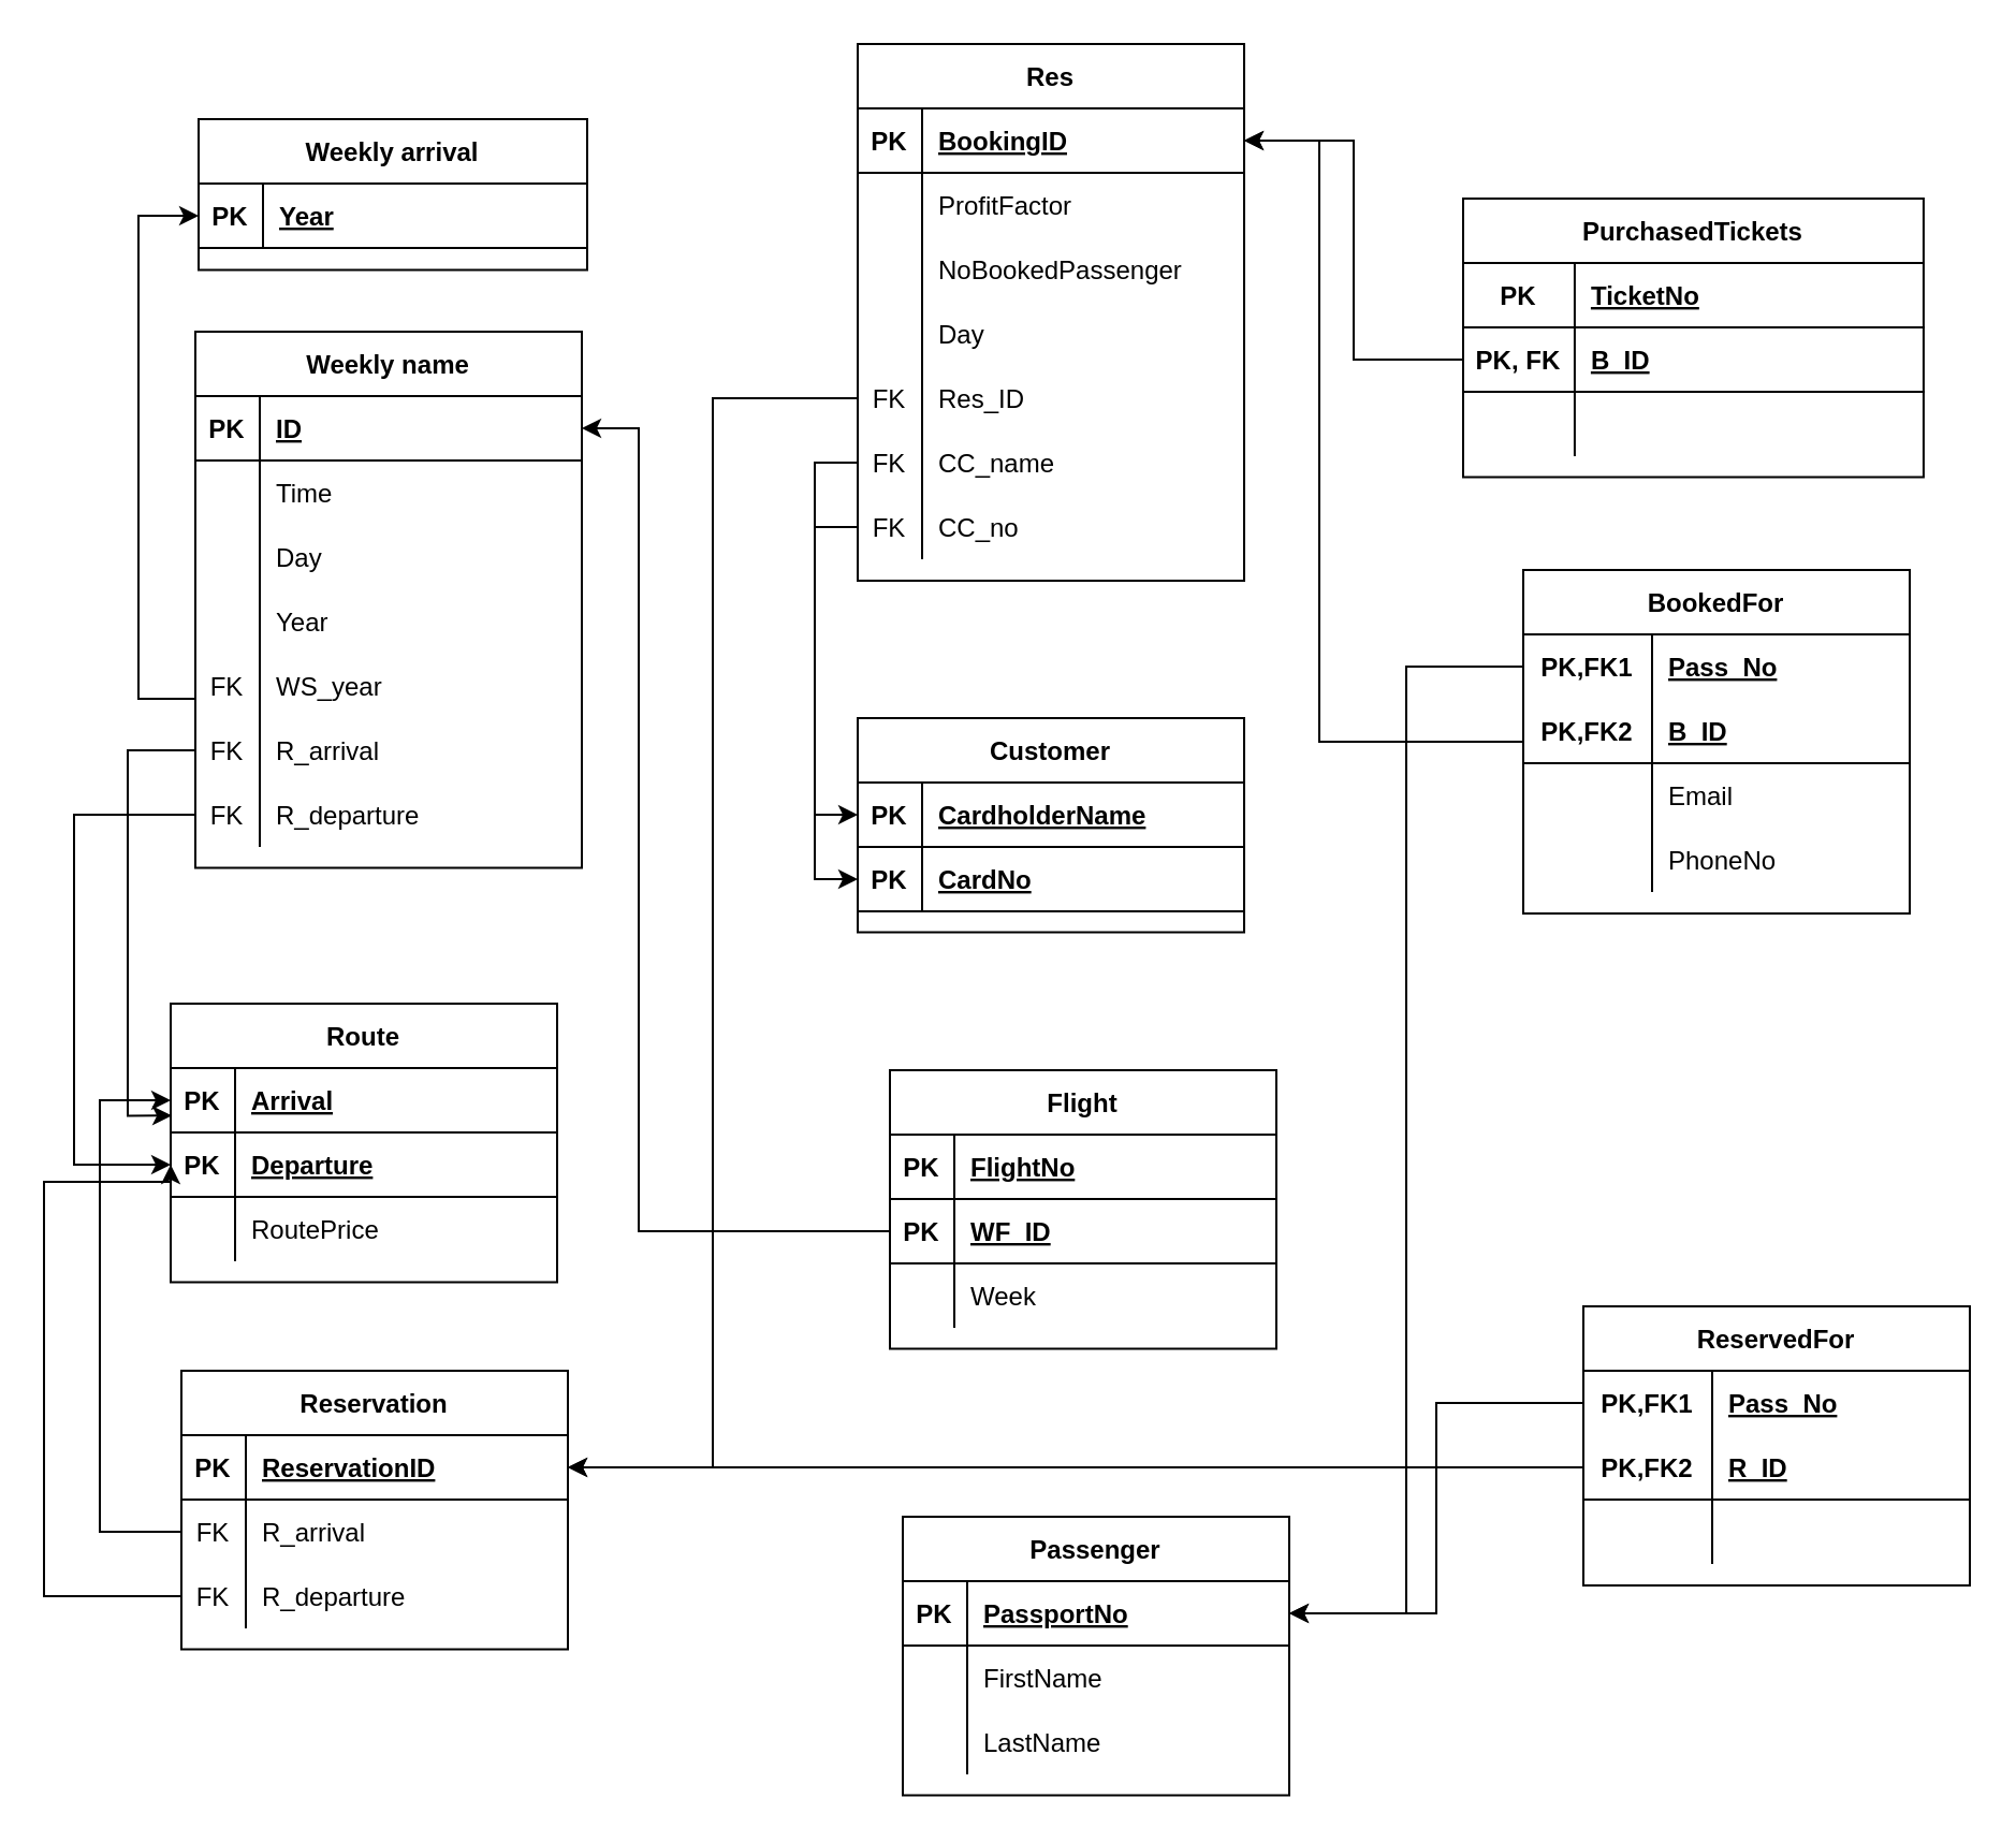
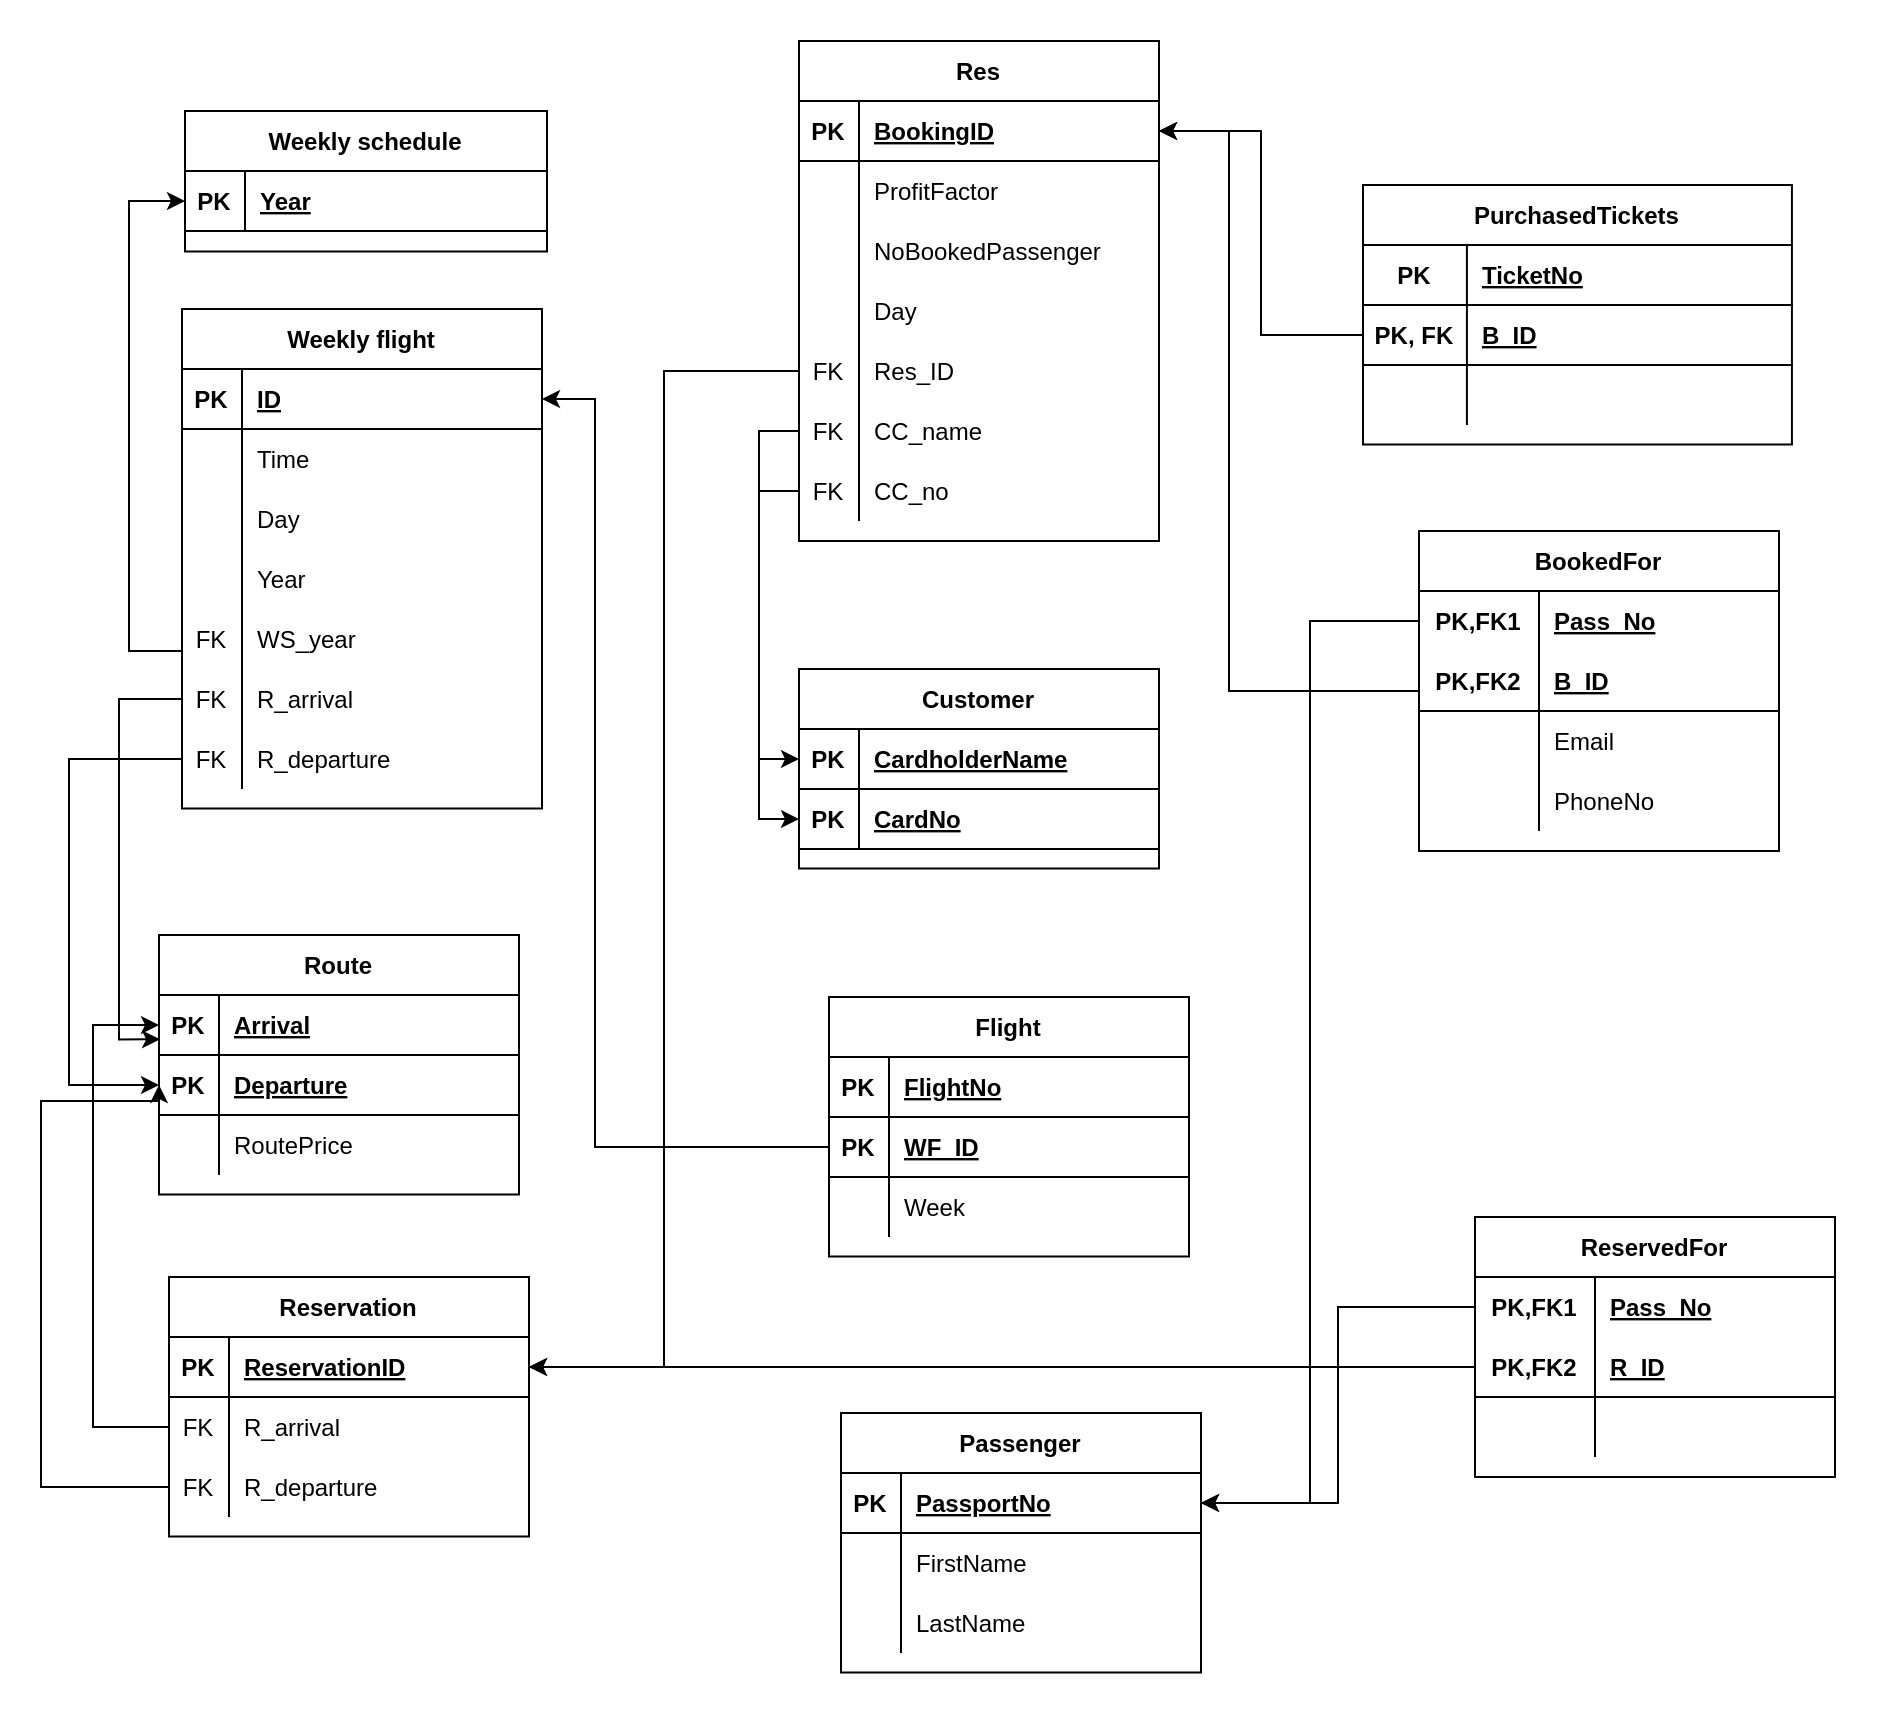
- <mxCell id="2" value="Weekly arrival" style="shape=table;startSize=30;container=1;collapsible=1;childLayout=tableLayout;fixedRows=1;rowLines=0;fontStyle=1;align=center;resizeLast=1;" parent="1" vertex="1"><mxGeometry x="92" y="55" width="181" height="70.29" as="geometry"><mxRectangle x="50" y="90" width="124" height="30" as="alternateBounds" /></mxGeometry></mxCell>
+ <mxCell id="2" value="Weekly schedule" style="shape=table;startSize=30;container=1;collapsible=1;childLayout=tableLayout;fixedRows=1;rowLines=0;fontStyle=1;align=center;resizeLast=1;" parent="1" vertex="1"><mxGeometry x="92" y="55" width="181" height="70.29" as="geometry"><mxRectangle x="50" y="90" width="124" height="30" as="alternateBounds" /></mxGeometry></mxCell>
- <mxCell id="6" value="Weekly name" style="shape=table;startSize=30;container=1;collapsible=1;childLayout=tableLayout;fixedRows=1;rowLines=0;fontStyle=1;align=center;resizeLast=1;" vertex="1" parent="1"><mxGeometry x="90.5" y="154" width="180" height="249.792" as="geometry" /></mxCell>
+ <mxCell id="6" value="Weekly flight" style="shape=table;startSize=30;container=1;collapsible=1;childLayout=tableLayout;fixedRows=1;rowLines=0;fontStyle=1;align=center;resizeLast=1;" vertex="1" parent="1"><mxGeometry x="90.5" y="154" width="180" height="249.792" as="geometry" /></mxCell>
